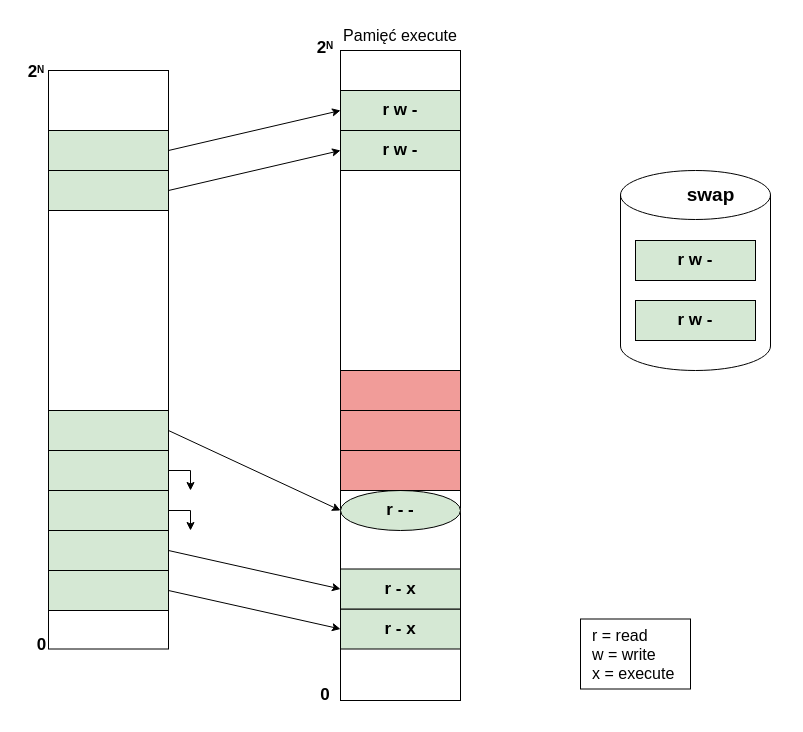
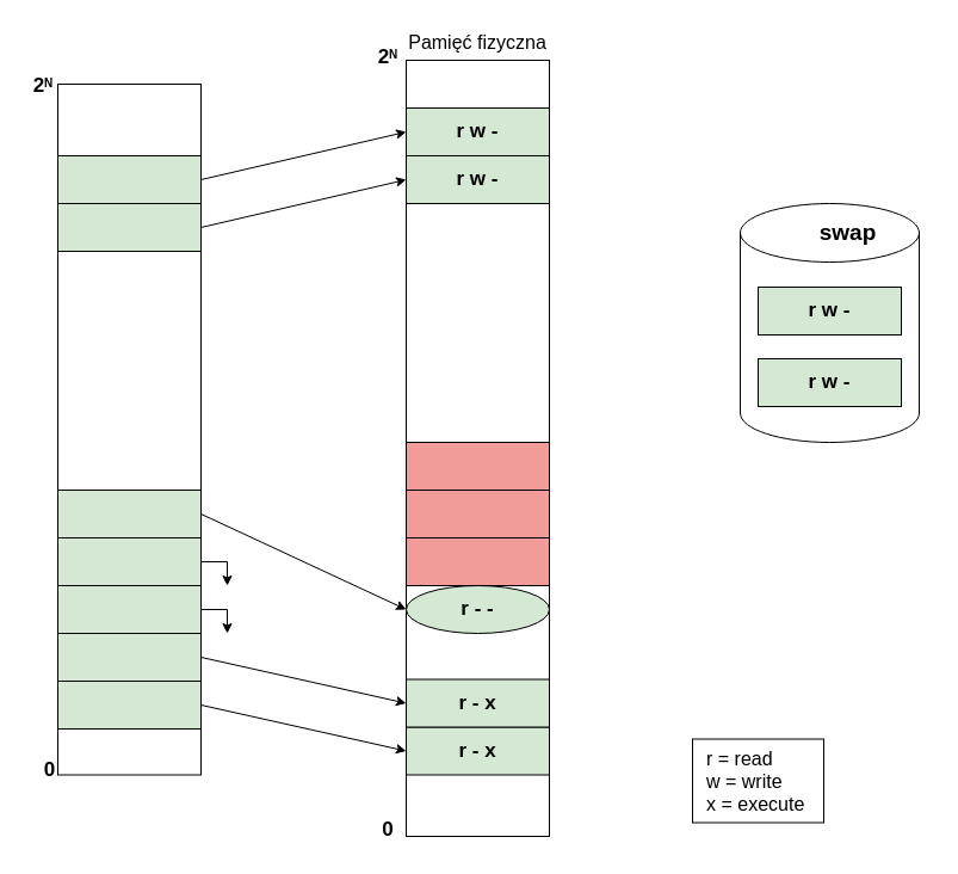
- <mxCell id="4" value="&lt;font style=&quot;font-size: 16px;&quot;&gt;Pamięć execute&lt;/font&gt;" style="text;html=1;align=center;verticalAlign=middle;whiteSpace=wrap;rounded=0;" parent="1" vertex="1"><mxGeometry x="340" y="20" width="120" height="30" as="geometry" /></mxCell>
+ <mxCell id="4" value="&lt;font style=&quot;font-size: 16px;&quot;&gt;Pamięć fizyczna&lt;/font&gt;" style="text;html=1;align=center;verticalAlign=middle;whiteSpace=wrap;rounded=0;" parent="1" vertex="1"><mxGeometry x="340" y="20" width="120" height="30" as="geometry" /></mxCell>
